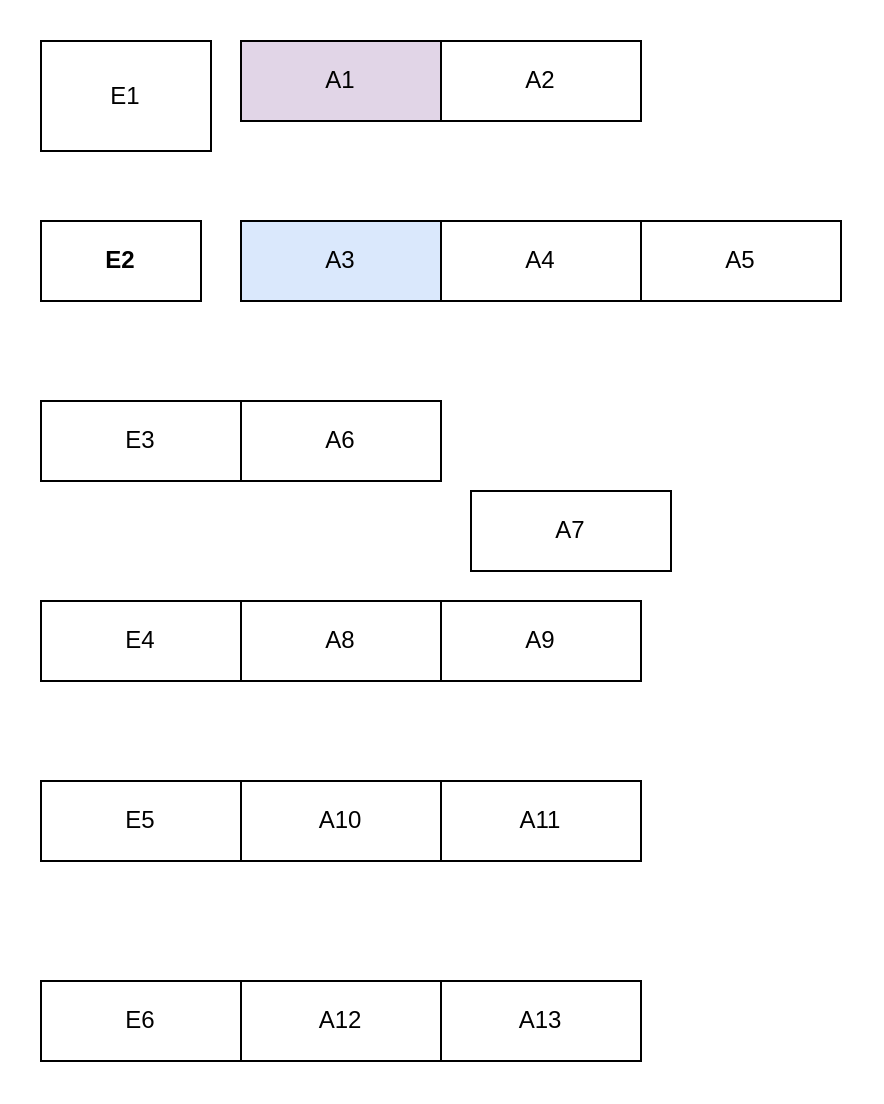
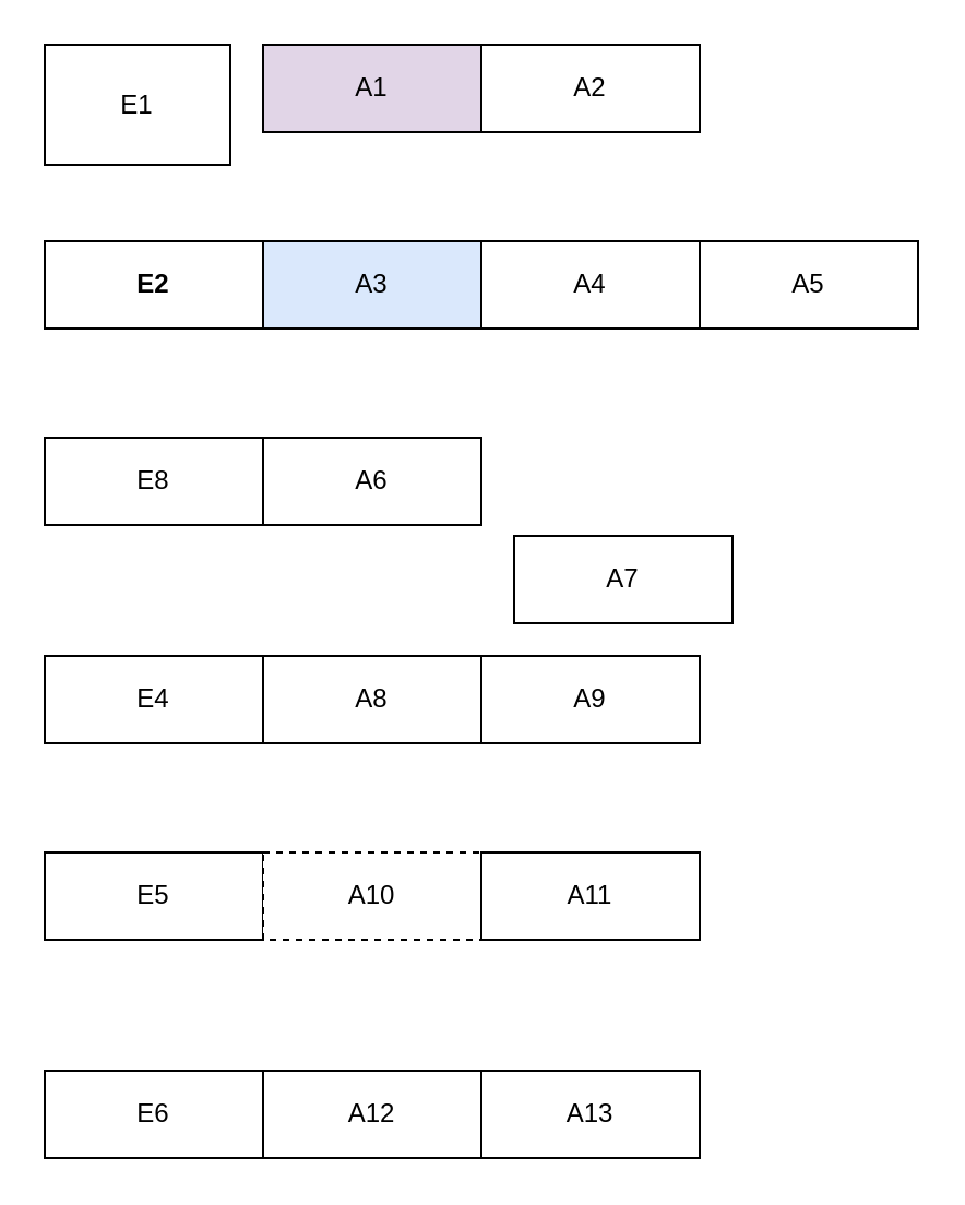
- <mxCell id="5" value="E2" style="whiteSpace=wrap;html=1;align=center;fontStyle=1" vertex="1" parent="1"><mxGeometry x="20" y="110" width="80" height="40" as="geometry" /></mxCell>
+ <mxCell id="5" value="E2" style="whiteSpace=wrap;html=1;align=center;fontStyle=1" vertex="1" parent="1"><mxGeometry x="20" y="110" width="100" height="40" as="geometry" /></mxCell>
- <mxCell id="9" value="E3" style="whiteSpace=wrap;html=1;align=center;" vertex="1" parent="1"><mxGeometry x="20" y="200" width="100" height="40" as="geometry" /></mxCell>
+ <mxCell id="9" value="E8" style="whiteSpace=wrap;html=1;align=center;" vertex="1" parent="1"><mxGeometry x="20" y="200" width="100" height="40" as="geometry" /></mxCell>
- <mxCell id="16" value="A10" style="whiteSpace=wrap;html=1;align=center;" vertex="1" parent="1"><mxGeometry x="120" y="390" width="100" height="40" as="geometry" /></mxCell>
+ <mxCell id="16" value="A10" style="whiteSpace=wrap;html=1;align=center;dashed=1;" vertex="1" parent="1"><mxGeometry x="120" y="390" width="100" height="40" as="geometry" /></mxCell>
